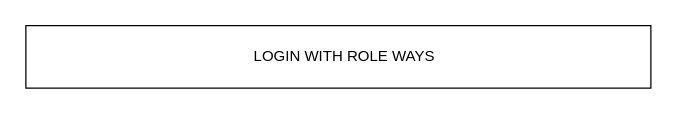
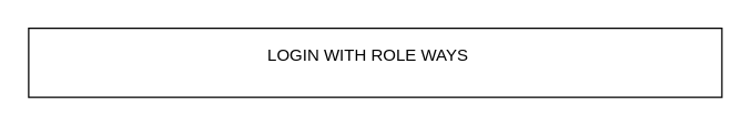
- <mxCell id="3" value="LOGIN WITH ROLE WAYS" style="text;html=1;align=center;verticalAlign=middle;whiteSpace=wrap;rounded=0;" vertex="1" parent="1"><mxGeometry x="40" y="30" width="470" height="30" as="geometry" /></mxCell>
+ <mxCell id="3" value="LOGIN WITH ROLE WAYS" style="text;html=1;align=center;verticalAlign=middle;whiteSpace=wrap;rounded=0;" vertex="1" parent="1"><mxGeometry x="30" y="25" width="470" height="30" as="geometry" /></mxCell>
